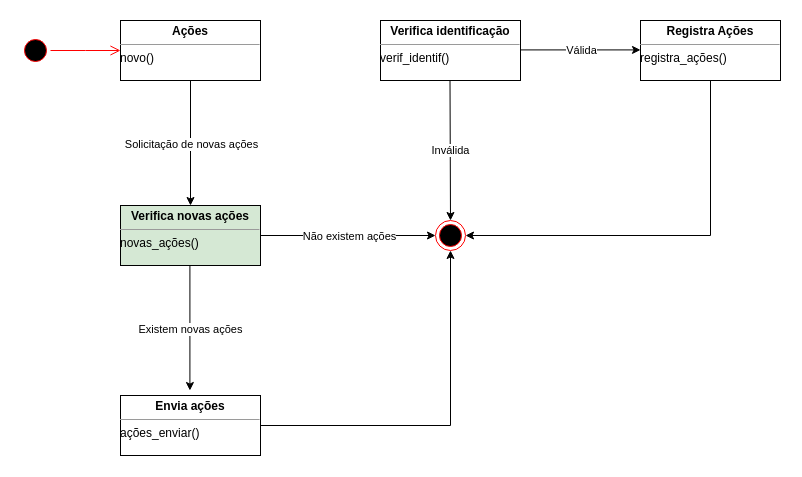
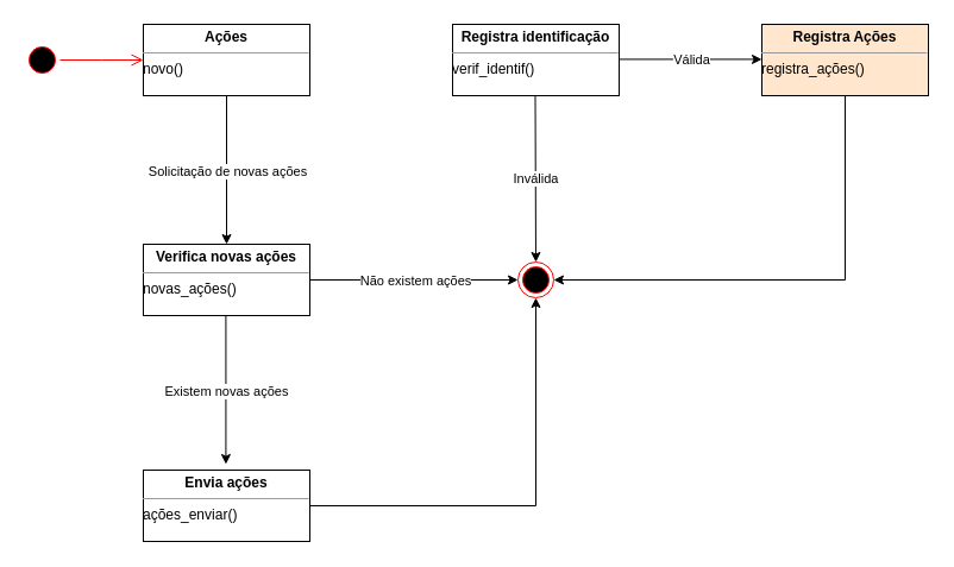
- <mxCell id="5" value="&lt;p style=&quot;margin:0px;margin-top:4px;text-align:center;&quot;&gt;&lt;b&gt;Verifica identificação&lt;/b&gt;&lt;/p&gt;&lt;hr size=&quot;1&quot;&gt;&lt;div style=&quot;height:2px;&quot;&gt;verif_identif()&lt;/div&gt;" style="verticalAlign=top;align=left;overflow=fill;fontSize=12;fontFamily=Helvetica;html=1;" vertex="1" parent="1"><mxGeometry x="380" y="20" width="140" height="60" as="geometry" /></mxCell>
+ <mxCell id="5" value="&lt;p style=&quot;margin:0px;margin-top:4px;text-align:center;&quot;&gt;&lt;b&gt;Registra identificação&lt;/b&gt;&lt;/p&gt;&lt;hr size=&quot;1&quot;&gt;&lt;div style=&quot;height:2px;&quot;&gt;verif_identif()&lt;/div&gt;" style="verticalAlign=top;align=left;overflow=fill;fontSize=12;fontFamily=Helvetica;html=1;" vertex="1" parent="1"><mxGeometry x="380" y="20" width="140" height="60" as="geometry" /></mxCell>
- <mxCell id="10" value="&lt;p style=&quot;margin:0px;margin-top:4px;text-align:center;&quot;&gt;&lt;b&gt;Registra Ações&lt;/b&gt;&lt;/p&gt;&lt;hr size=&quot;1&quot;&gt;&lt;div style=&quot;height:2px;&quot;&gt;registra_ações()&lt;/div&gt;" style="verticalAlign=top;align=left;overflow=fill;fontSize=12;fontFamily=Helvetica;html=1;" vertex="1" parent="1"><mxGeometry x="640" y="20" width="140" height="60" as="geometry" /></mxCell>
+ <mxCell id="10" value="&lt;p style=&quot;margin:0px;margin-top:4px;text-align:center;&quot;&gt;&lt;b&gt;Registra Ações&lt;/b&gt;&lt;/p&gt;&lt;hr size=&quot;1&quot;&gt;&lt;div style=&quot;height:2px;&quot;&gt;registra_ações()&lt;/div&gt;" style="verticalAlign=top;align=left;overflow=fill;fontSize=12;fontFamily=Helvetica;html=1;fillColor=#ffe6cc;" vertex="1" parent="1"><mxGeometry x="640" y="20" width="140" height="60" as="geometry" /></mxCell>
- <mxCell id="8" value="&lt;p style=&quot;margin:0px;margin-top:4px;text-align:center;&quot;&gt;&lt;b&gt;Verifica novas ações&lt;/b&gt;&lt;/p&gt;&lt;hr size=&quot;1&quot;&gt;&lt;div style=&quot;height:2px;&quot;&gt;novas_ações()&lt;/div&gt;" style="verticalAlign=top;align=left;overflow=fill;fontSize=12;fontFamily=Helvetica;html=1;fillColor=#d5e8d4;" vertex="1" parent="1"><mxGeometry x="120" y="205" width="140" height="60" as="geometry" /></mxCell>
+ <mxCell id="8" value="&lt;p style=&quot;margin:0px;margin-top:4px;text-align:center;&quot;&gt;&lt;b&gt;Verifica novas ações&lt;/b&gt;&lt;/p&gt;&lt;hr size=&quot;1&quot;&gt;&lt;div style=&quot;height:2px;&quot;&gt;novas_ações()&lt;/div&gt;" style="verticalAlign=top;align=left;overflow=fill;fontSize=12;fontFamily=Helvetica;html=1;" vertex="1" parent="1"><mxGeometry x="120" y="205" width="140" height="60" as="geometry" /></mxCell>
